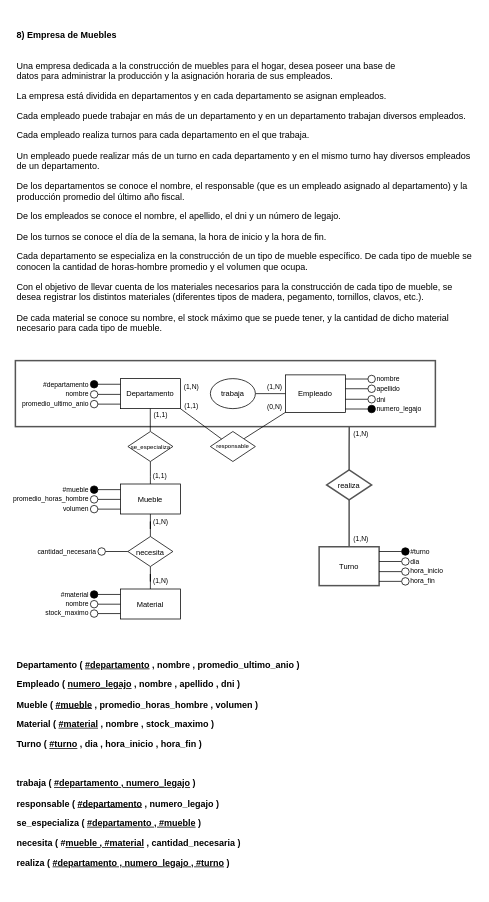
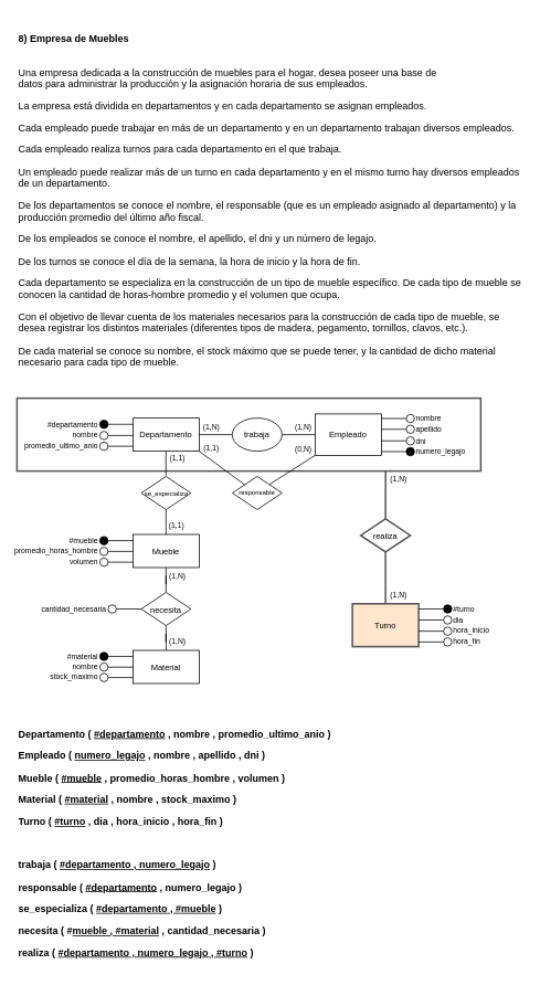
+ <mxCell id="4" style="edgeStyle=orthogonalEdgeStyle;rounded=0;orthogonalLoop=1;jettySize=auto;html=1;entryX=-0.008;entryY=0.477;entryDx=0;entryDy=0;endArrow=none;endFill=0;exitX=1;exitY=0.5;exitDx=0;exitDy=0;entryPerimeter=0;" parent="1" source="5" target="14" edge="1"><mxGeometry relative="1" as="geometry" /></mxCell>
- <mxCell id="24" value="Turno" style="rounded=0;whiteSpace=wrap;html=1;fontSize=10;strokeWidth=2;strokeColor=light-dark(#555555, #ededed);" parent="1" vertex="1"><mxGeometry x="425" y="728.18" width="80" height="51.82" as="geometry" /></mxCell>
+ <mxCell id="24" value="Turno" style="rounded=0;whiteSpace=wrap;html=1;fontSize=10;strokeWidth=2;strokeColor=light-dark(#555555, #ededed);fillColor=#ffe6cc;" parent="1" vertex="1"><mxGeometry x="425" y="728.18" width="80" height="51.82" as="geometry" /></mxCell>
